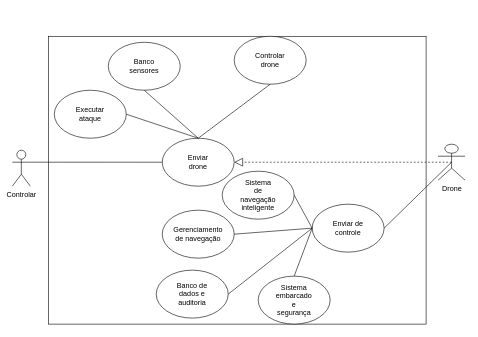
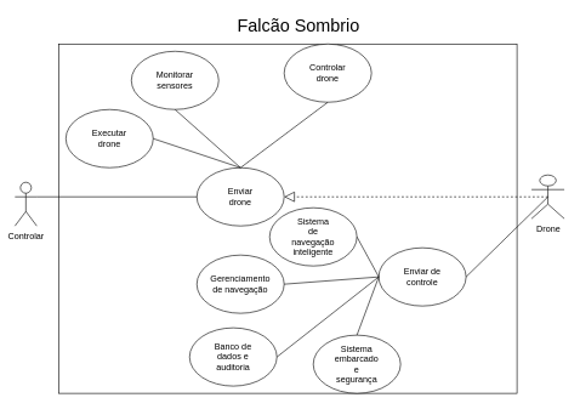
+ <mxCell id="3" value="&lt;font style=&quot;font-size: 24px;&quot;&gt;Falcão Sombrio&lt;/font&gt;" style="text;html=1;align=center;verticalAlign=middle;whiteSpace=wrap;rounded=0;" vertex="1" parent="1"><mxGeometry x="230" y="20" width="360" height="30" as="geometry" /></mxCell>
- <mxCell id="12" value="Banco&lt;div&gt;sensores&lt;/div&gt;" style="text;html=1;align=center;verticalAlign=middle;whiteSpace=wrap;rounded=0;" vertex="1" parent="1"><mxGeometry x="210" y="95" width="60" height="30" as="geometry" /></mxCell>
+ <mxCell id="12" value="Monitorar&lt;div&gt;sensores&lt;/div&gt;" style="text;html=1;align=center;verticalAlign=middle;whiteSpace=wrap;rounded=0;" vertex="1" parent="1"><mxGeometry x="210" y="95" width="60" height="30" as="geometry" /></mxCell>
- <mxCell id="13" value="Executar&lt;div&gt;ataque&lt;/div&gt;" style="text;html=1;align=center;verticalAlign=middle;whiteSpace=wrap;rounded=0;" vertex="1" parent="1"><mxGeometry x="120" y="175" width="60" height="30" as="geometry" /></mxCell>
+ <mxCell id="13" value="Executar&lt;div&gt;drone&lt;/div&gt;" style="text;html=1;align=center;verticalAlign=middle;whiteSpace=wrap;rounded=0;" vertex="1" parent="1"><mxGeometry x="120" y="175" width="60" height="30" as="geometry" /></mxCell>
